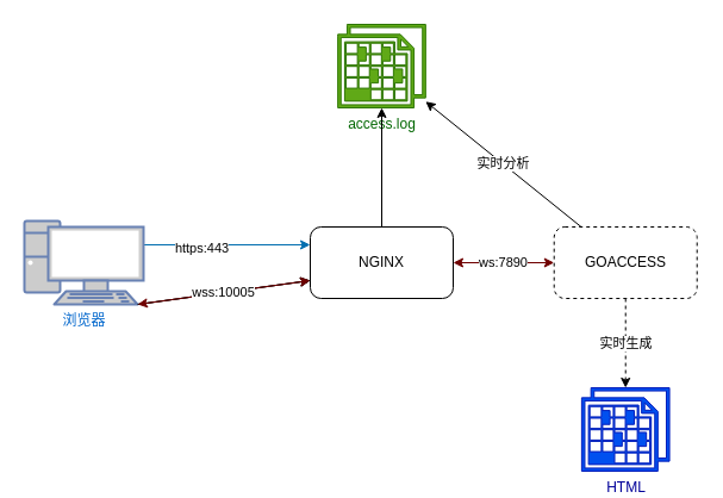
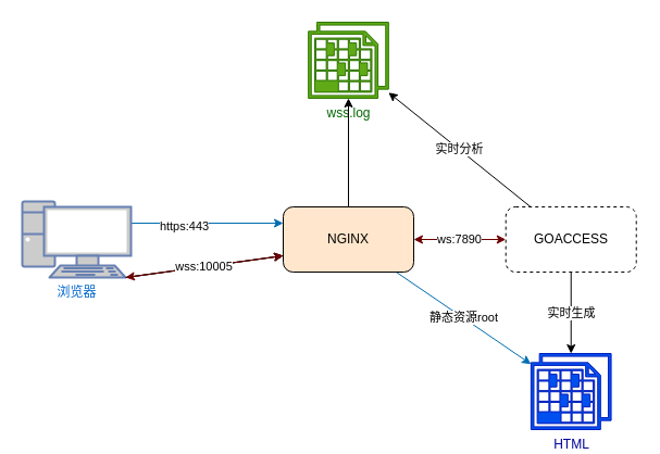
- <mxCell id="13" value="access.log" style="sketch=0;pointerEvents=1;shadow=0;dashed=0;html=1;strokeColor=#2D7600;fillColor=#60a917;aspect=fixed;labelPosition=center;verticalLabelPosition=bottom;verticalAlign=top;align=center;outlineConnect=0;shape=mxgraph.vvd.blueprint;fontColor=#006600;" vertex="1" parent="1"><mxGeometry x="283.16" y="20" width="73.68" height="70" as="geometry" /></mxCell>
+ <mxCell id="13" value="wss.log" style="sketch=0;pointerEvents=1;shadow=0;dashed=0;html=1;strokeColor=#2D7600;fillColor=#60a917;aspect=fixed;labelPosition=center;verticalLabelPosition=bottom;verticalAlign=top;align=center;outlineConnect=0;shape=mxgraph.vvd.blueprint;fontColor=#006600;" vertex="1" parent="1"><mxGeometry x="283.16" y="20" width="73.68" height="70" as="geometry" /></mxCell>
- <mxCell id="4" value="NGINX" style="rounded=1;whiteSpace=wrap;html=1;" vertex="1" parent="1"><mxGeometry x="260" y="190" width="120" height="60" as="geometry" /></mxCell>
+ <mxCell id="4" value="NGINX" style="rounded=1;whiteSpace=wrap;html=1;fillColor=#ffe6cc;" vertex="1" parent="1"><mxGeometry x="260" y="190" width="120" height="60" as="geometry" /></mxCell>
- <mxCell id="10" value="实时生成" style="edgeStyle=none;html=1;dashed=1;" edge="1" parent="1" source="11" target="12"><mxGeometry relative="1" as="geometry" /></mxCell>
+ <mxCell id="10" value="实时生成" style="edgeStyle=none;html=1;" edge="1" parent="1" source="11" target="12"><mxGeometry relative="1" as="geometry" /></mxCell>
+ <mxCell id="3" value="静态资源root" style="edgeStyle=none;html=1;fillColor=#1ba1e2;strokeColor=#006EAF;" edge="1" parent="1" source="4" target="12"><mxGeometry relative="1" as="geometry" /></mxCell>
